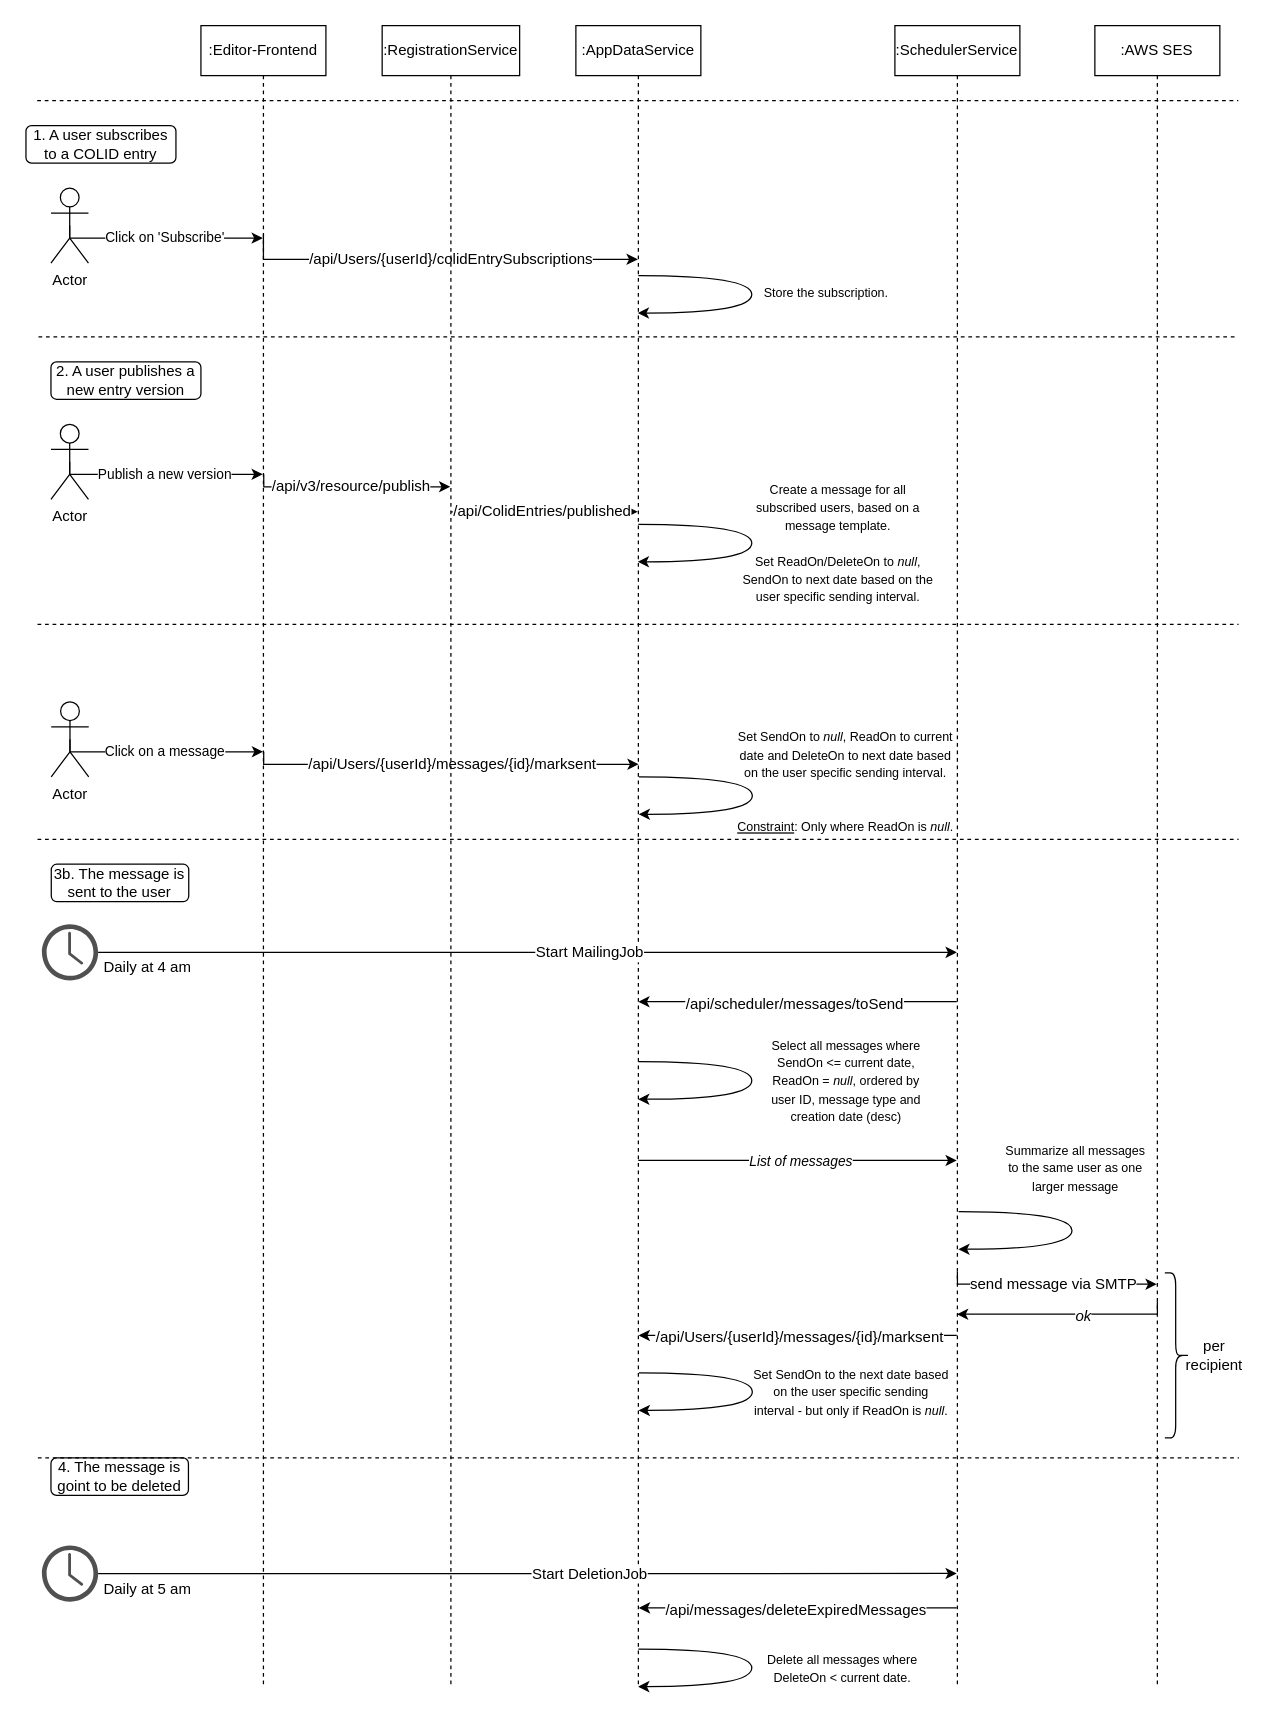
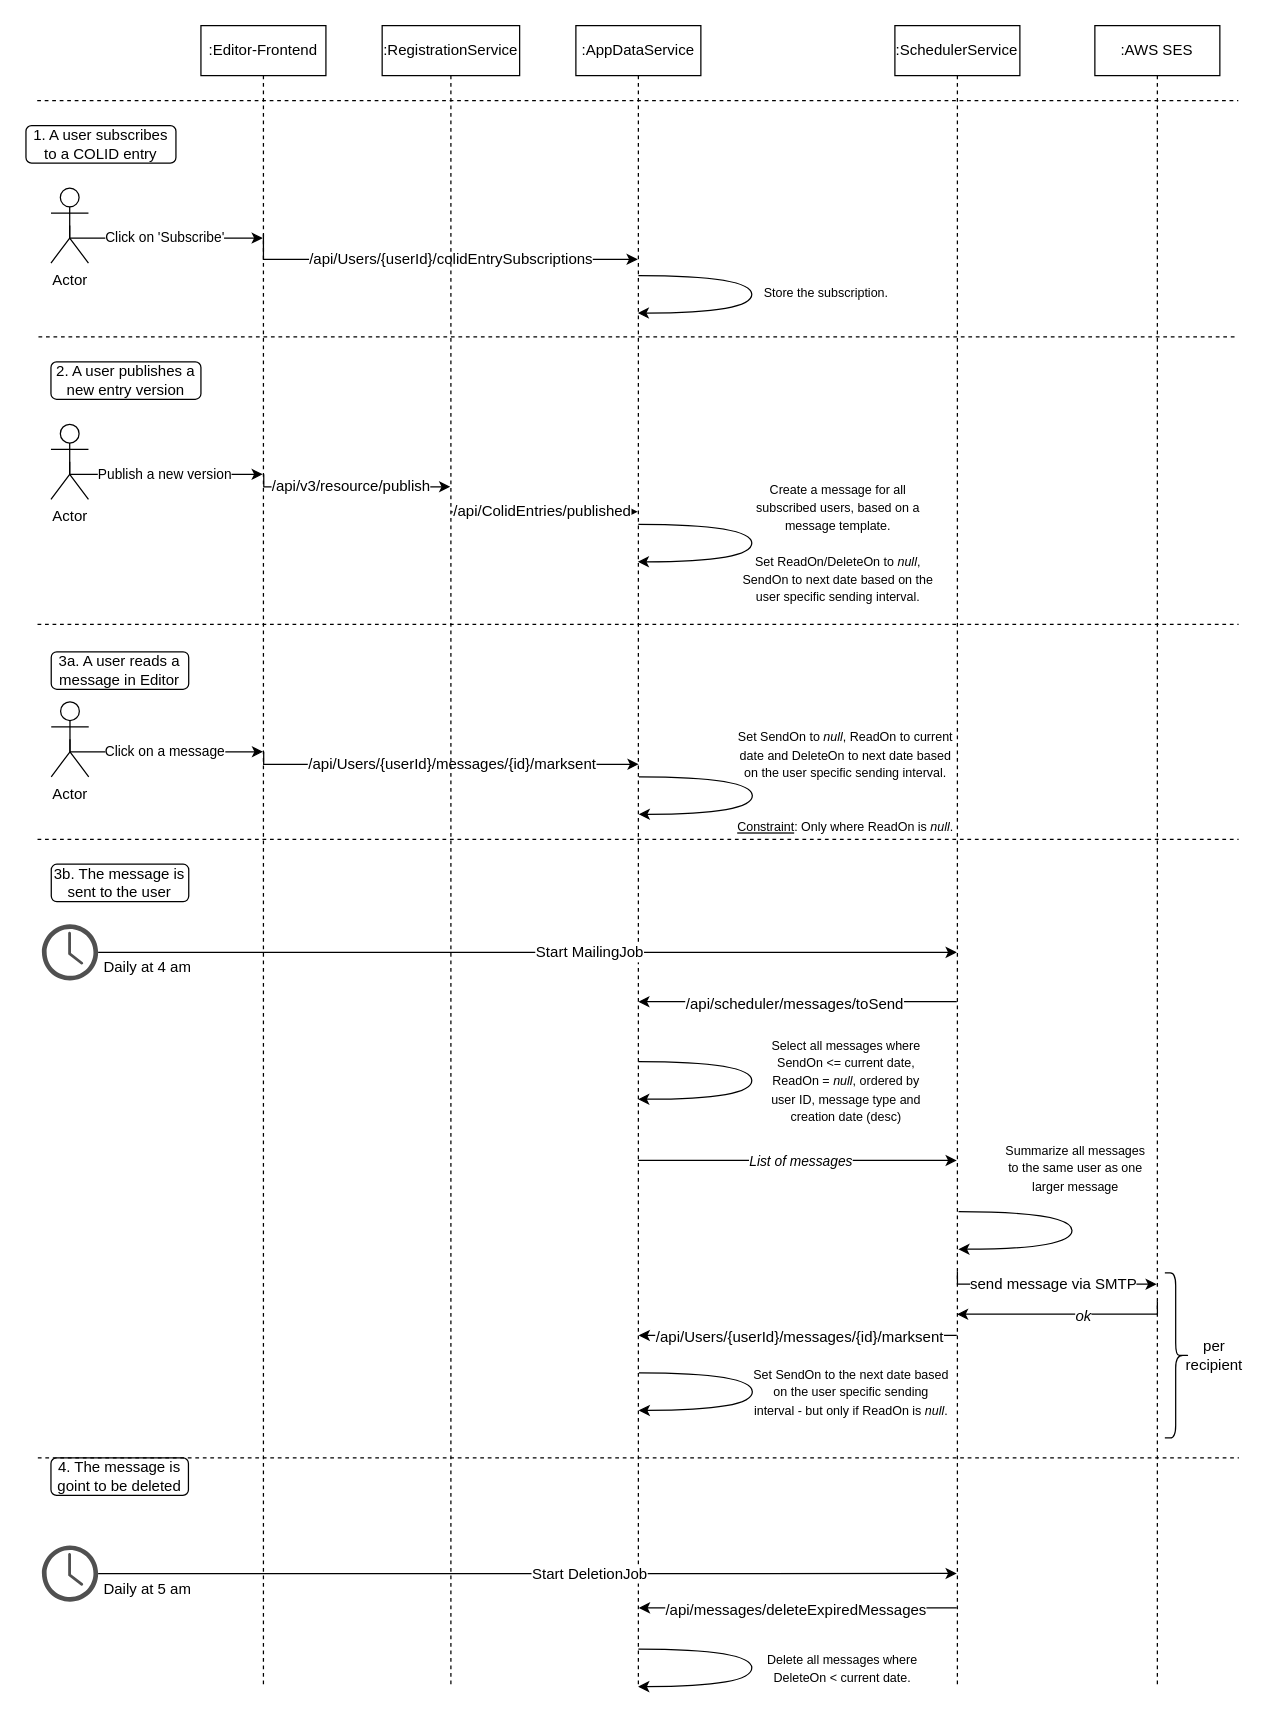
+ <mxCell id="15" value="3a. A user reads a message in Editor" style="rounded=1;whiteSpace=wrap;html=1;" parent="1" vertex="1"><mxGeometry x="40.22" y="521" width="110" height="30" as="geometry" /></mxCell>
